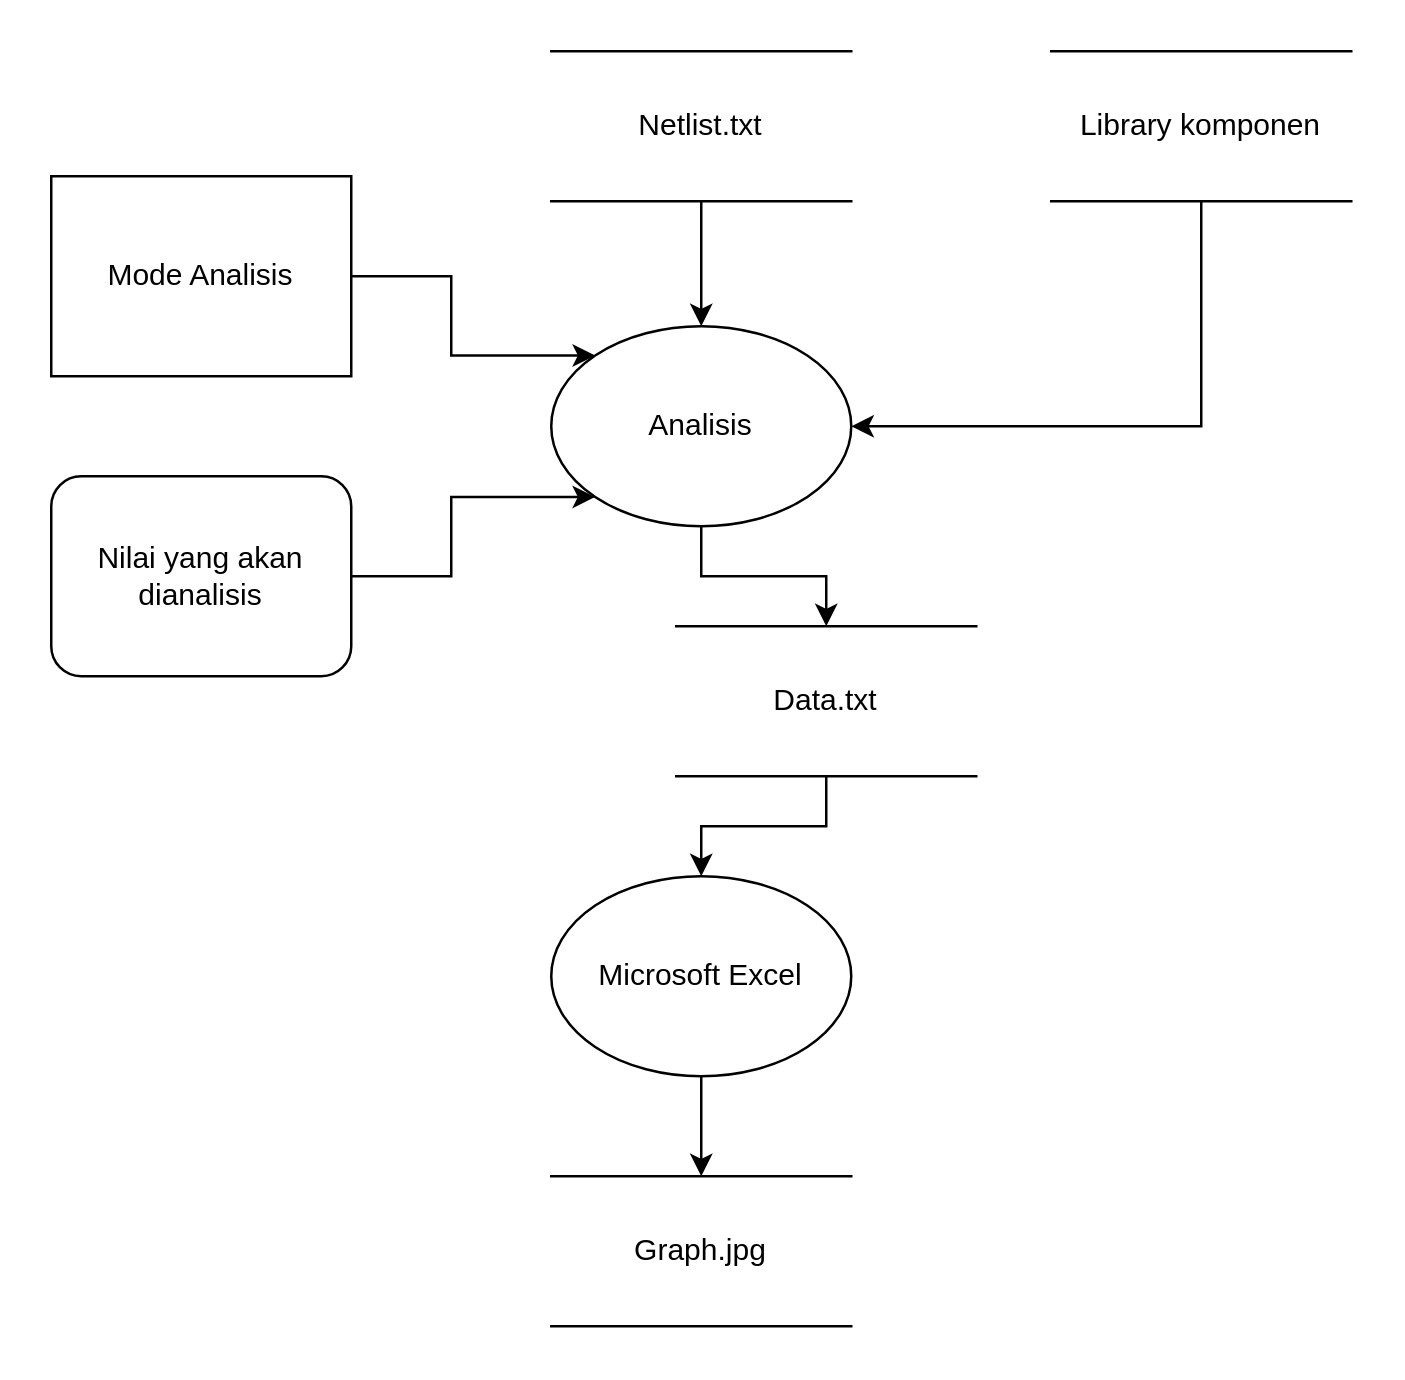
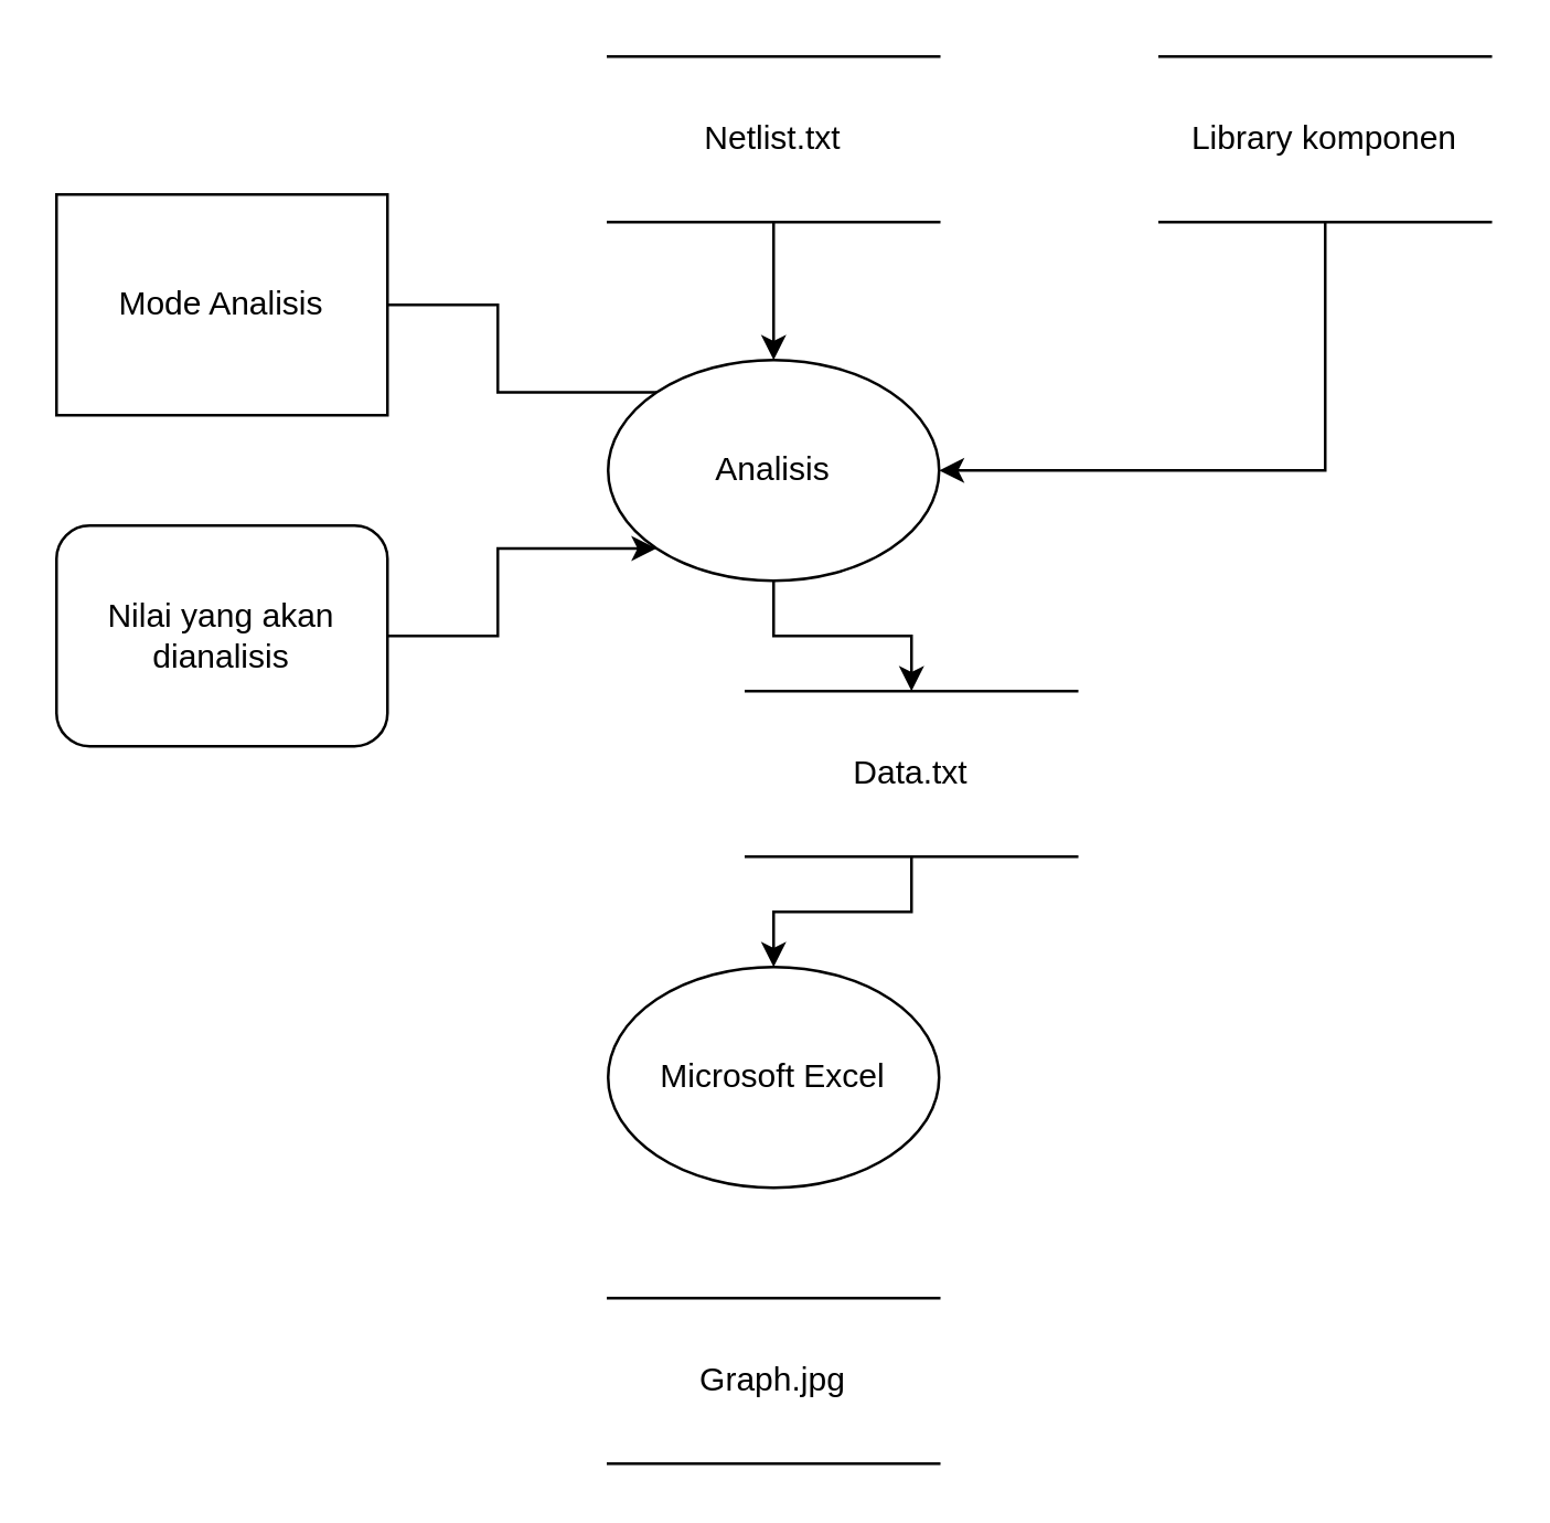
- <mxCell id="6" style="edgeStyle=orthogonalEdgeStyle;rounded=0;orthogonalLoop=1;jettySize=auto;html=1;exitX=1;exitY=0.5;exitDx=0;exitDy=0;entryX=0;entryY=0;entryDx=0;entryDy=0;strokeColor=#000000;" parent="1" source="7" target="9" edge="1"><mxGeometry relative="1" as="geometry" /></mxCell>
+ <mxCell id="6" style="edgeStyle=orthogonalEdgeStyle;rounded=0;orthogonalLoop=1;jettySize=auto;html=1;exitX=1;exitY=0.5;exitDx=0;exitDy=0;entryX=0;entryY=0;entryDx=0;entryDy=0;strokeColor=#000000;endArrow=none;" parent="1" source="7" target="9" edge="1"><mxGeometry relative="1" as="geometry" /></mxCell>
- <mxCell id="12" style="edgeStyle=orthogonalEdgeStyle;rounded=0;orthogonalLoop=1;jettySize=auto;html=1;exitX=0.5;exitY=1;exitDx=0;exitDy=0;entryX=0.5;entryY=0;entryDx=0;entryDy=0;" parent="1" source="13" target="14" edge="1"><mxGeometry relative="1" as="geometry" /></mxCell>
